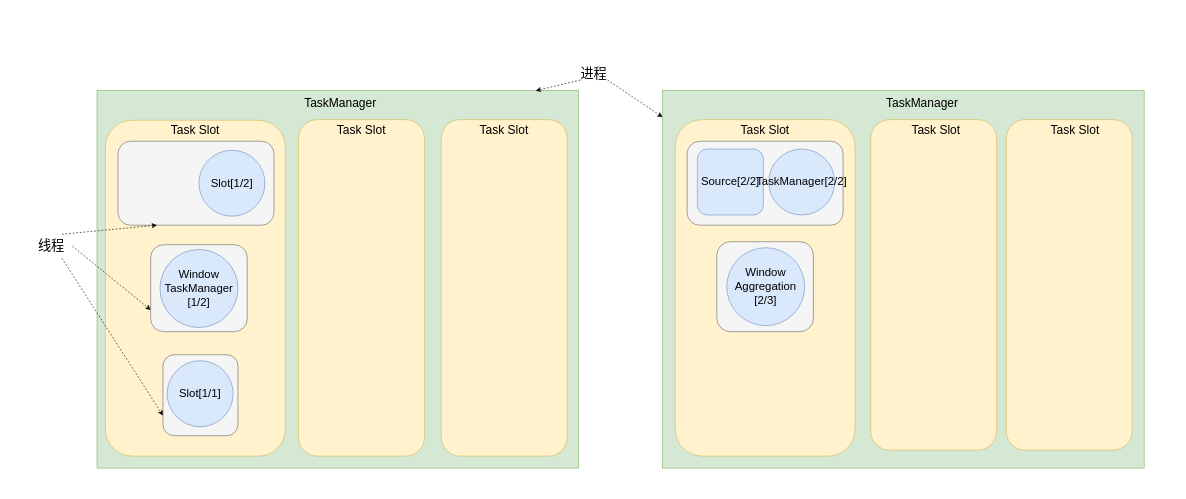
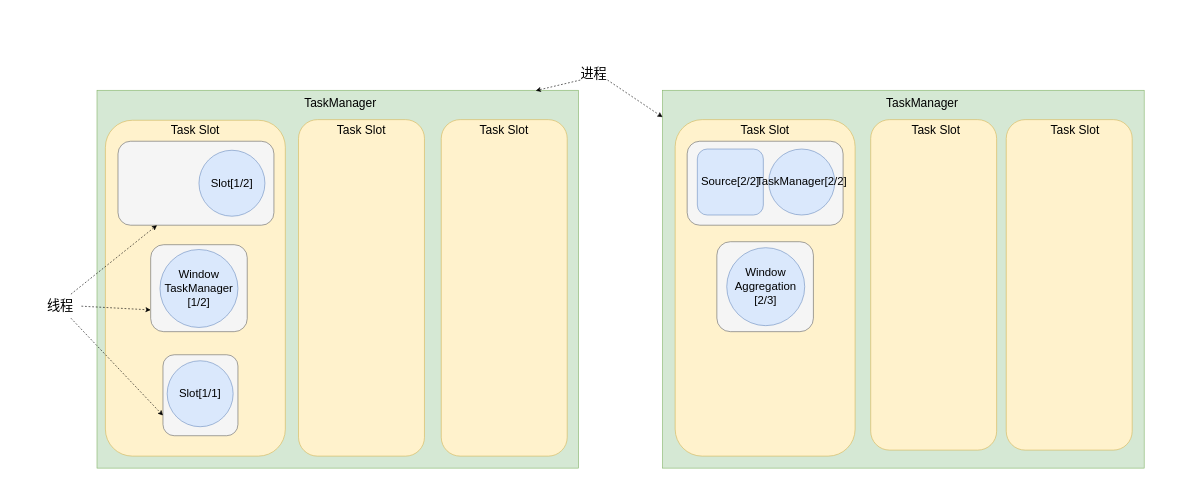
- <mxCell id="21" value="&lt;font style=&quot;font-size: 22px;&quot;&gt;线程&lt;/font&gt;" style="text;html=1;strokeColor=none;fillColor=none;align=center;verticalAlign=middle;whiteSpace=wrap;rounded=0;dashed=1;fontSize=22;" parent="1" vertex="1"><mxGeometry x="50" y="390" width="70" height="40" as="geometry" /></mxCell>
+ <mxCell id="21" value="&lt;font style=&quot;font-size: 22px;&quot;&gt;线程&lt;/font&gt;" style="text;html=1;strokeColor=none;fillColor=none;align=center;verticalAlign=middle;whiteSpace=wrap;rounded=0;dashed=1;fontSize=22;" parent="1" vertex="1"><mxGeometry x="65" y="490" width="70" height="40" as="geometry" /></mxCell>
